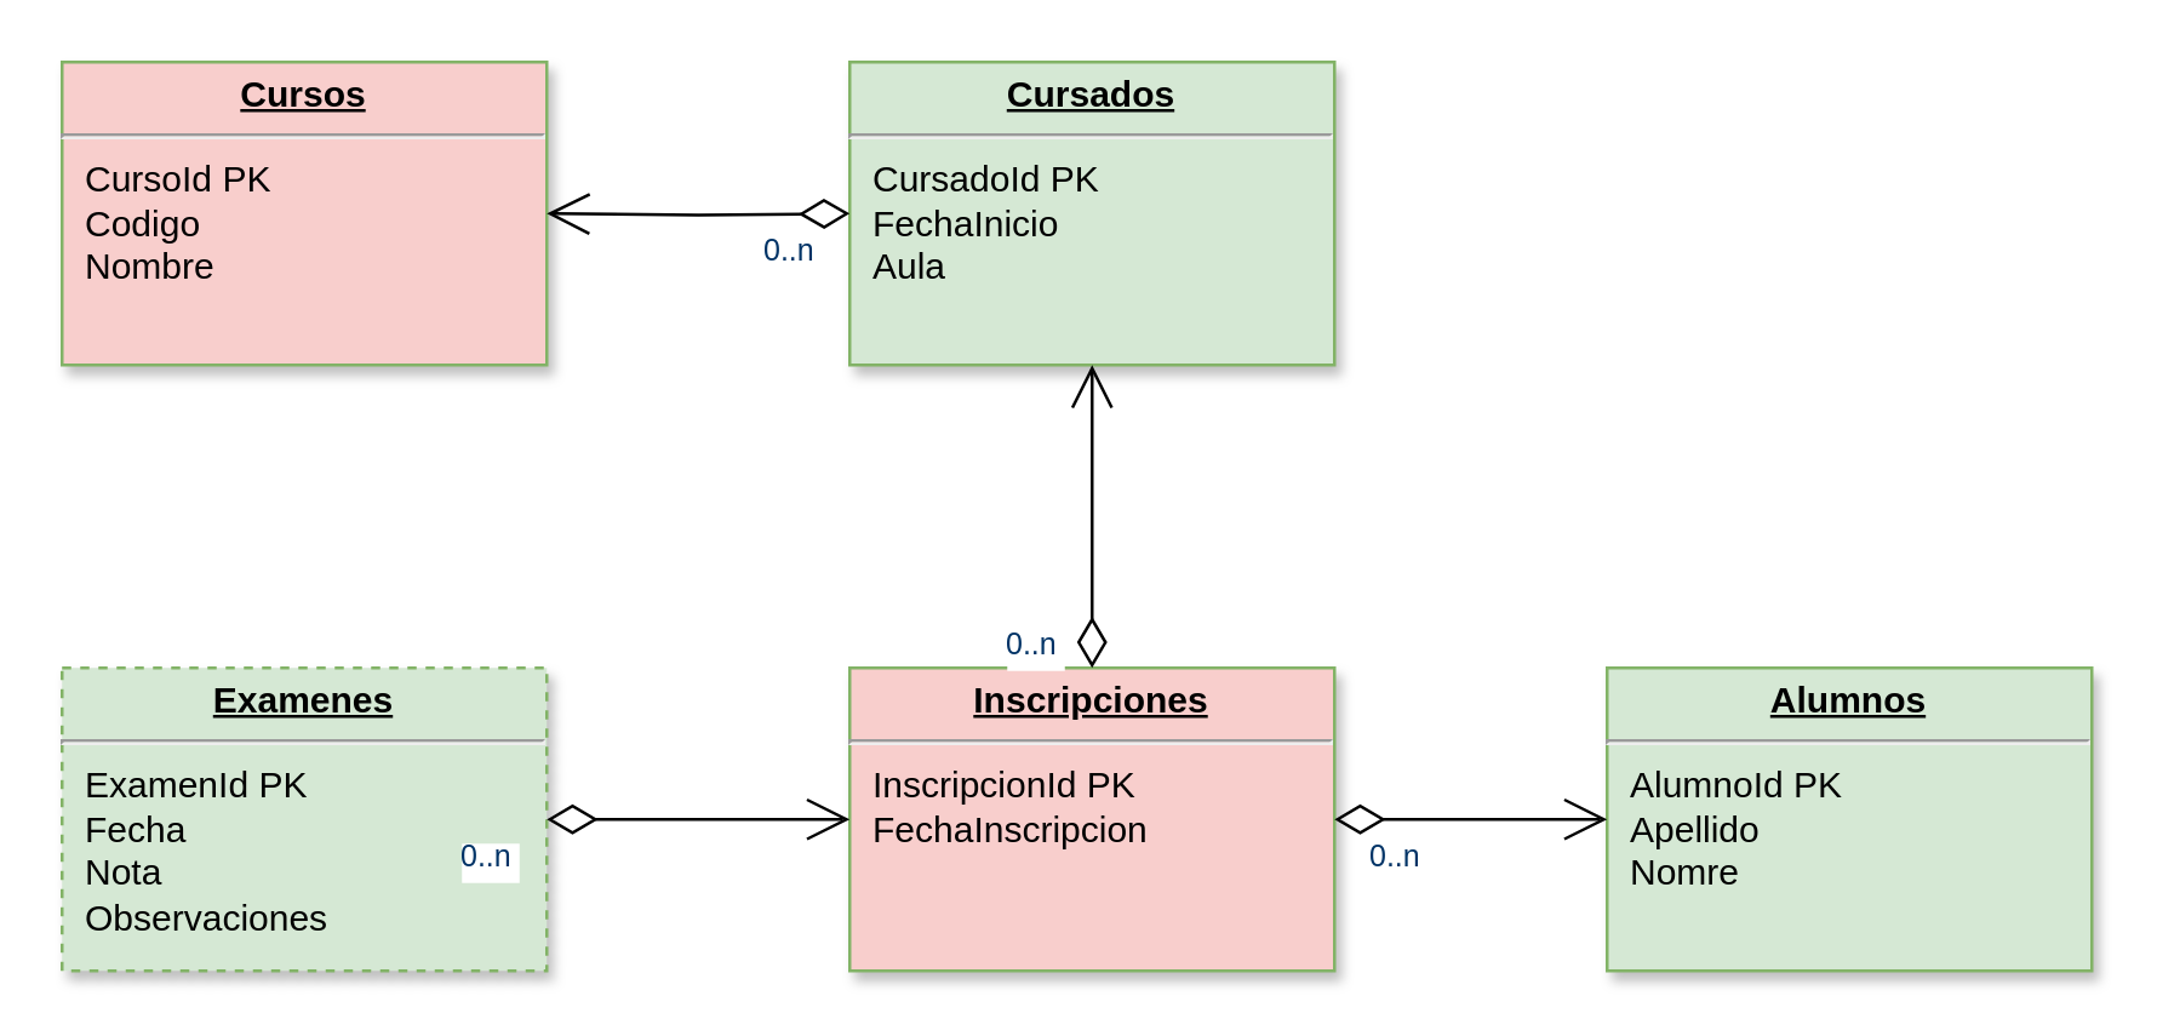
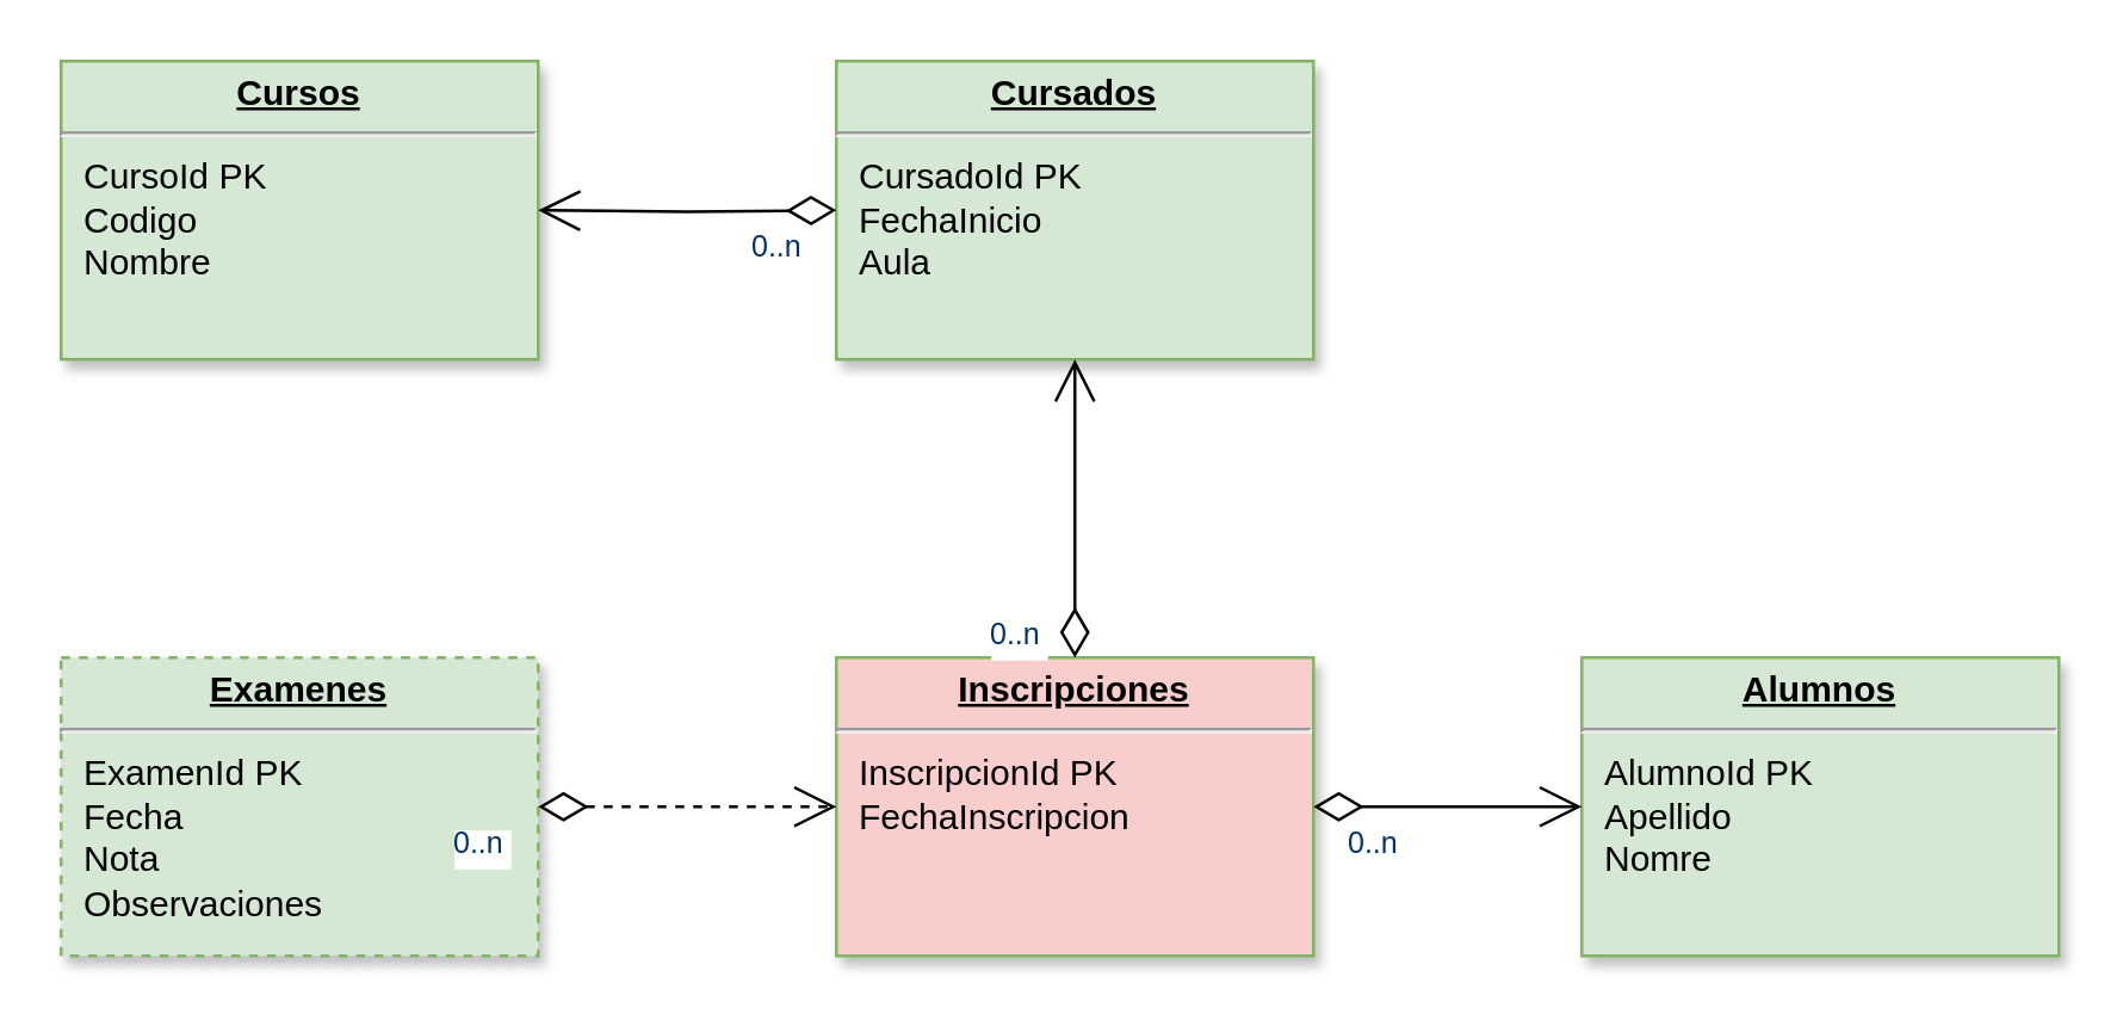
- <mxCell id="2" value="&lt;p style=&quot;margin: 0px; margin-top: 4px; text-align: center; text-decoration: underline;&quot;&gt;&lt;strong&gt;Cursos&lt;/strong&gt;&lt;/p&gt;&lt;hr&gt;&lt;p style=&quot;margin: 0px; margin-left: 8px;&quot;&gt;CursoId PK&lt;/p&gt;&lt;p style=&quot;margin: 0px; margin-left: 8px;&quot;&gt;Codigo&lt;/p&gt;&lt;p style=&quot;margin: 0px; margin-left: 8px;&quot;&gt;Nombre&lt;/p&gt;" style="verticalAlign=top;align=left;overflow=fill;fontSize=12;fontFamily=Helvetica;html=1;strokeColor=#82b366;shadow=1;fillColor=#f8cecc;" vertex="1" parent="1"><mxGeometry x="20" y="20" width="160" height="100" as="geometry" /></mxCell>
+ <mxCell id="2" value="&lt;p style=&quot;margin: 0px; margin-top: 4px; text-align: center; text-decoration: underline;&quot;&gt;&lt;strong&gt;Cursos&lt;/strong&gt;&lt;/p&gt;&lt;hr&gt;&lt;p style=&quot;margin: 0px; margin-left: 8px;&quot;&gt;CursoId PK&lt;/p&gt;&lt;p style=&quot;margin: 0px; margin-left: 8px;&quot;&gt;Codigo&lt;/p&gt;&lt;p style=&quot;margin: 0px; margin-left: 8px;&quot;&gt;Nombre&lt;/p&gt;" style="verticalAlign=top;align=left;overflow=fill;fontSize=12;fontFamily=Helvetica;html=1;strokeColor=#82b366;shadow=1;fillColor=#d5e8d4;" vertex="1" parent="1"><mxGeometry x="20" y="20" width="160" height="100" as="geometry" /></mxCell>
- <mxCell id="11" value="" style="endArrow=open;endSize=12;startArrow=diamondThin;startSize=14;startFill=0;edgeStyle=orthogonalEdgeStyle;rounded=0;entryX=0;entryY=0.5;entryDx=0;entryDy=0;exitX=1;exitY=0.5;exitDx=0;exitDy=0;" edge="1" parent="1" source="5" target="4"><mxGeometry x="108.28" y="-161.6" as="geometry"><mxPoint x="230" y="320" as="sourcePoint" /><mxPoint x="230" y="220" as="targetPoint" /></mxGeometry></mxCell>
+ <mxCell id="11" value="" style="endArrow=open;endSize=12;startArrow=diamondThin;startSize=14;startFill=0;edgeStyle=orthogonalEdgeStyle;rounded=0;entryX=0;entryY=0.5;entryDx=0;entryDy=0;exitX=1;exitY=0.5;exitDx=0;exitDy=0;dashed=1;" edge="1" parent="1" source="5" target="4"><mxGeometry x="108.28" y="-161.6" as="geometry"><mxPoint x="230" y="320" as="sourcePoint" /><mxPoint x="230" y="220" as="targetPoint" /></mxGeometry></mxCell>
